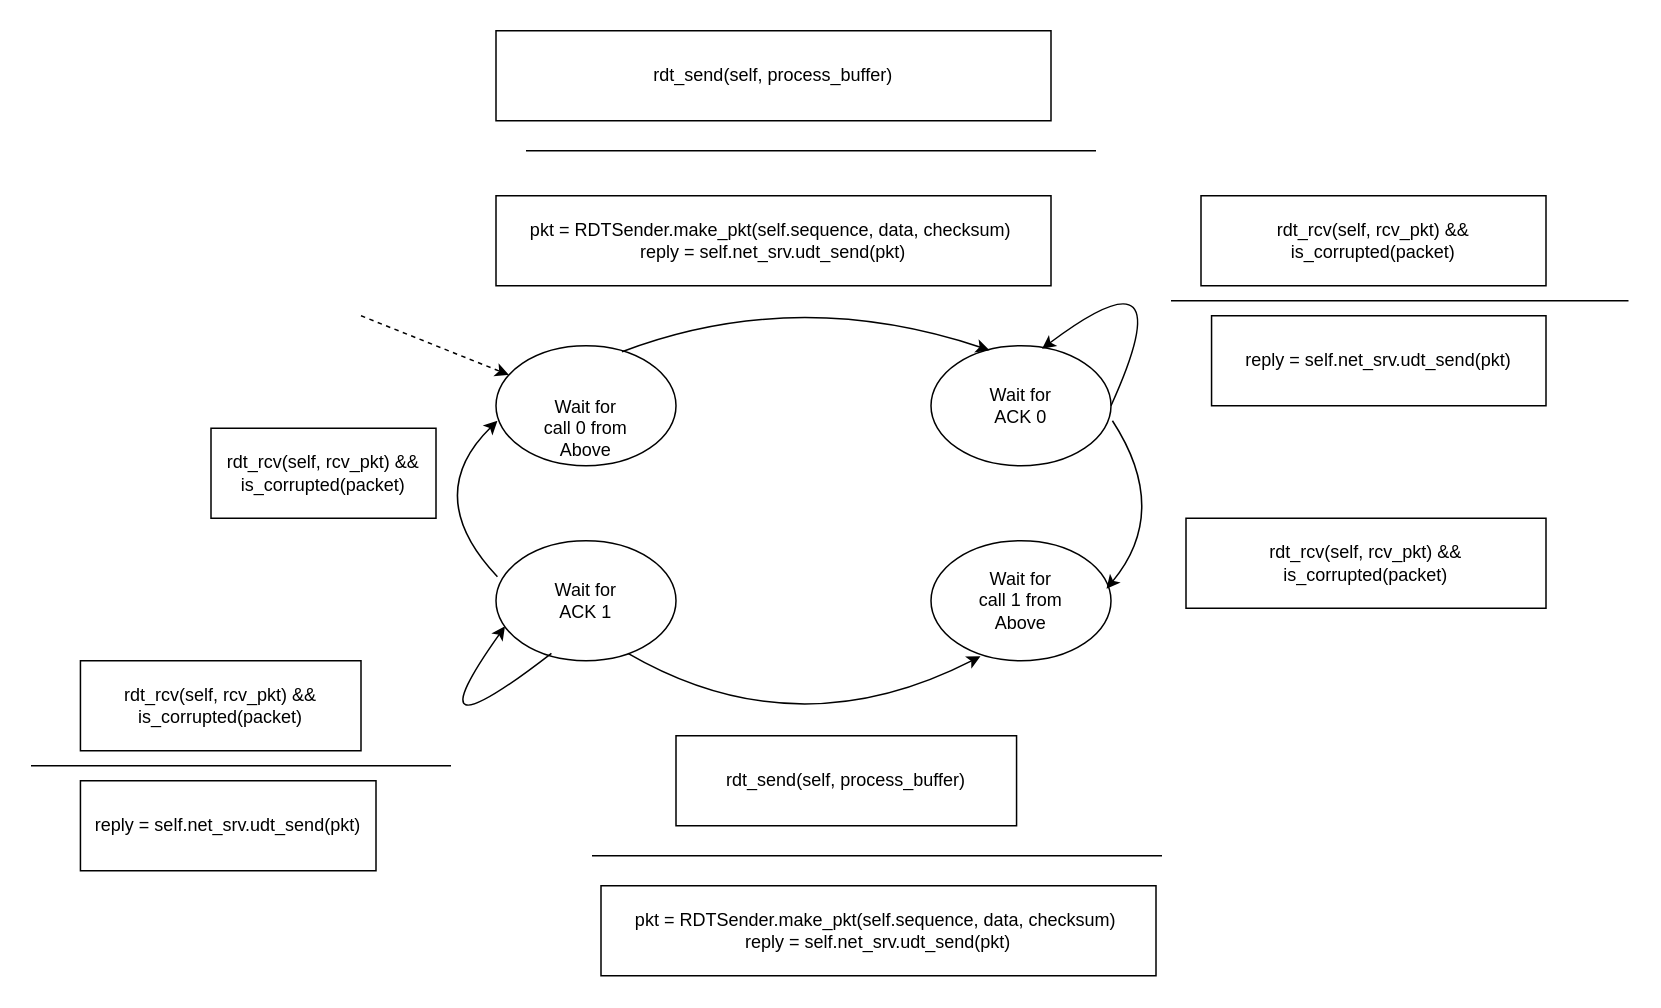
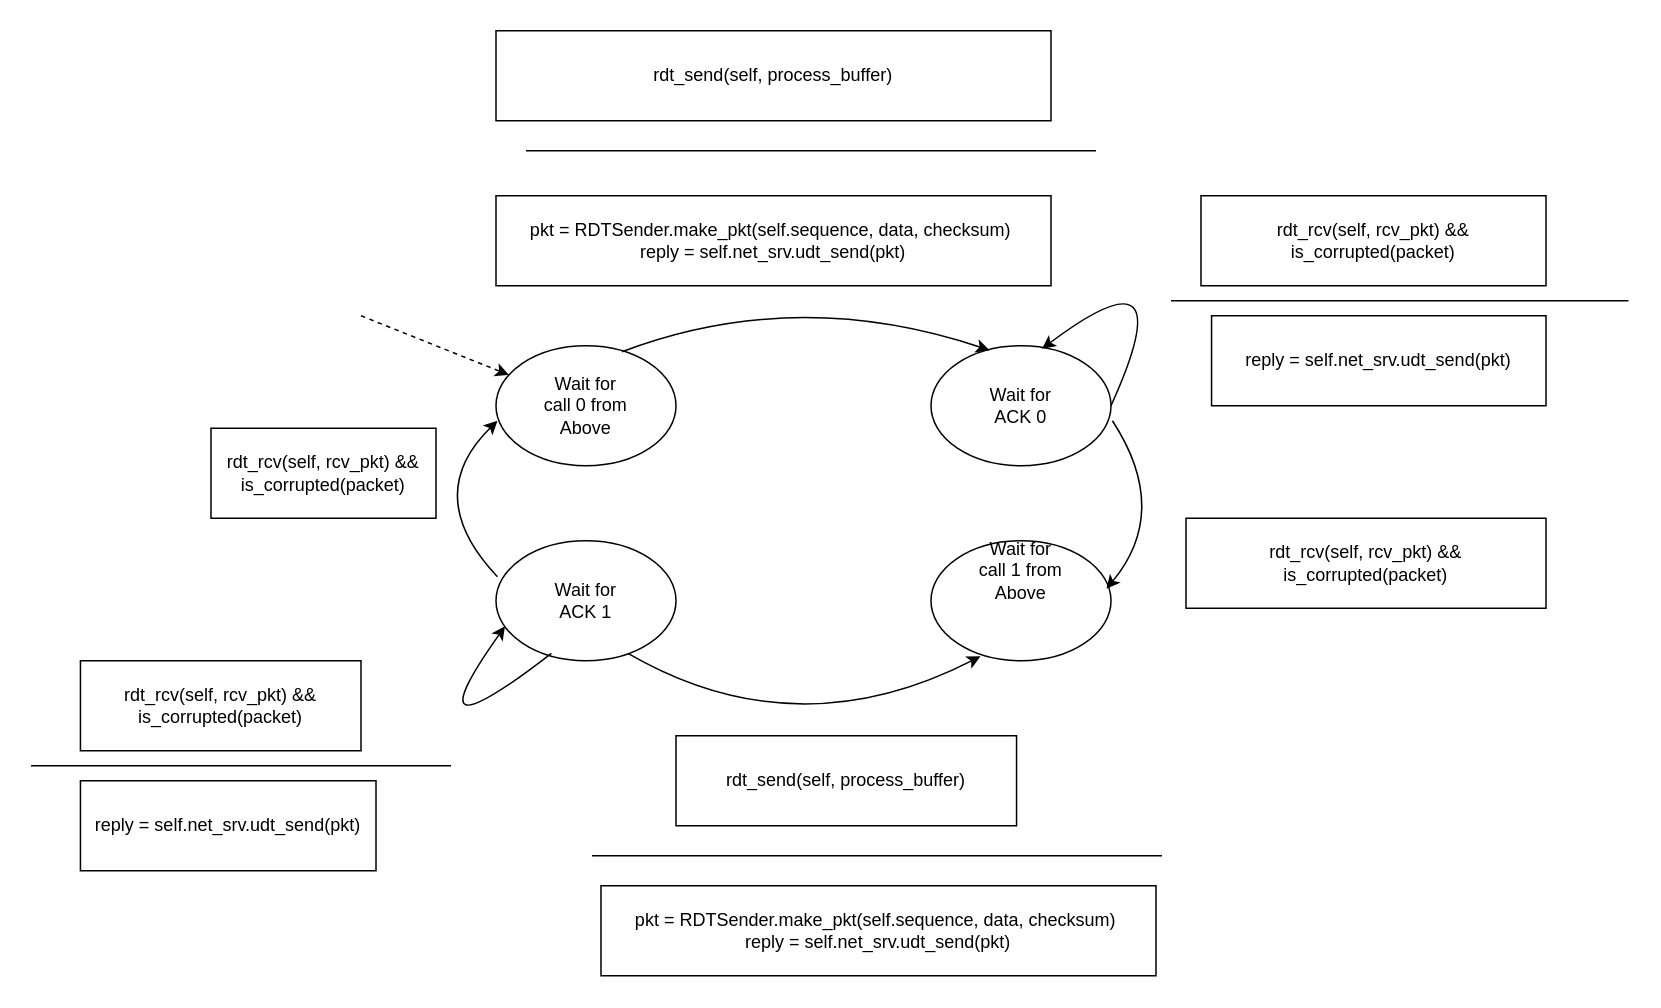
- <mxCell id="12" value="Wait for call 0 from Above" style="text;html=1;strokeColor=none;fillColor=none;align=center;verticalAlign=middle;whiteSpace=wrap;rounded=0;" parent="1" vertex="1"><mxGeometry x="360" y="270" width="60" height="30" as="geometry" /></mxCell>
+ <mxCell id="12" value="Wait for call 0 from Above" style="text;html=1;strokeColor=none;fillColor=none;align=center;verticalAlign=middle;whiteSpace=wrap;rounded=0;" parent="1" vertex="1"><mxGeometry x="360" y="255" width="60" height="30" as="geometry" /></mxCell>
- <mxCell id="16" value="Wait for call 1 from Above" style="text;html=1;strokeColor=none;fillColor=none;align=center;verticalAlign=middle;whiteSpace=wrap;rounded=0;" parent="1" vertex="1"><mxGeometry x="650" y="385" width="60" height="30" as="geometry" /></mxCell>
+ <mxCell id="16" value="Wait for call 1 from Above" style="text;html=1;strokeColor=none;fillColor=none;align=center;verticalAlign=middle;whiteSpace=wrap;rounded=0;" parent="1" vertex="1"><mxGeometry x="650" y="365" width="60" height="30" as="geometry" /></mxCell>
